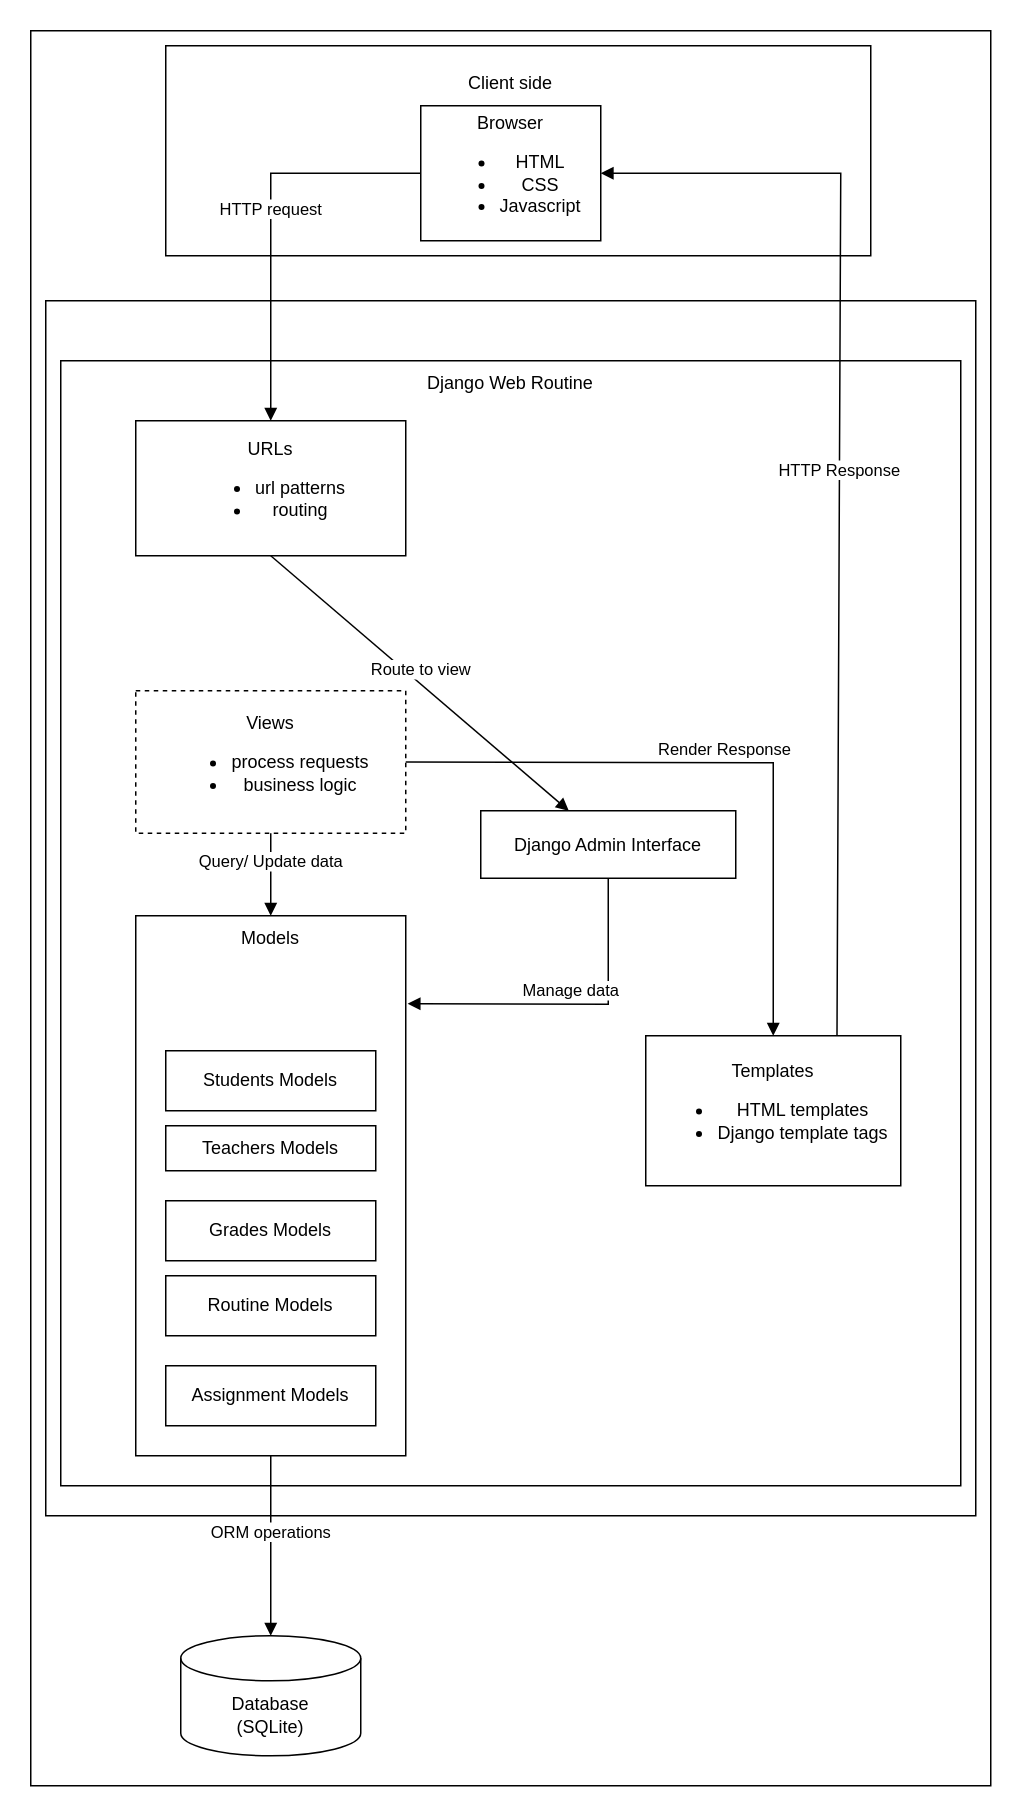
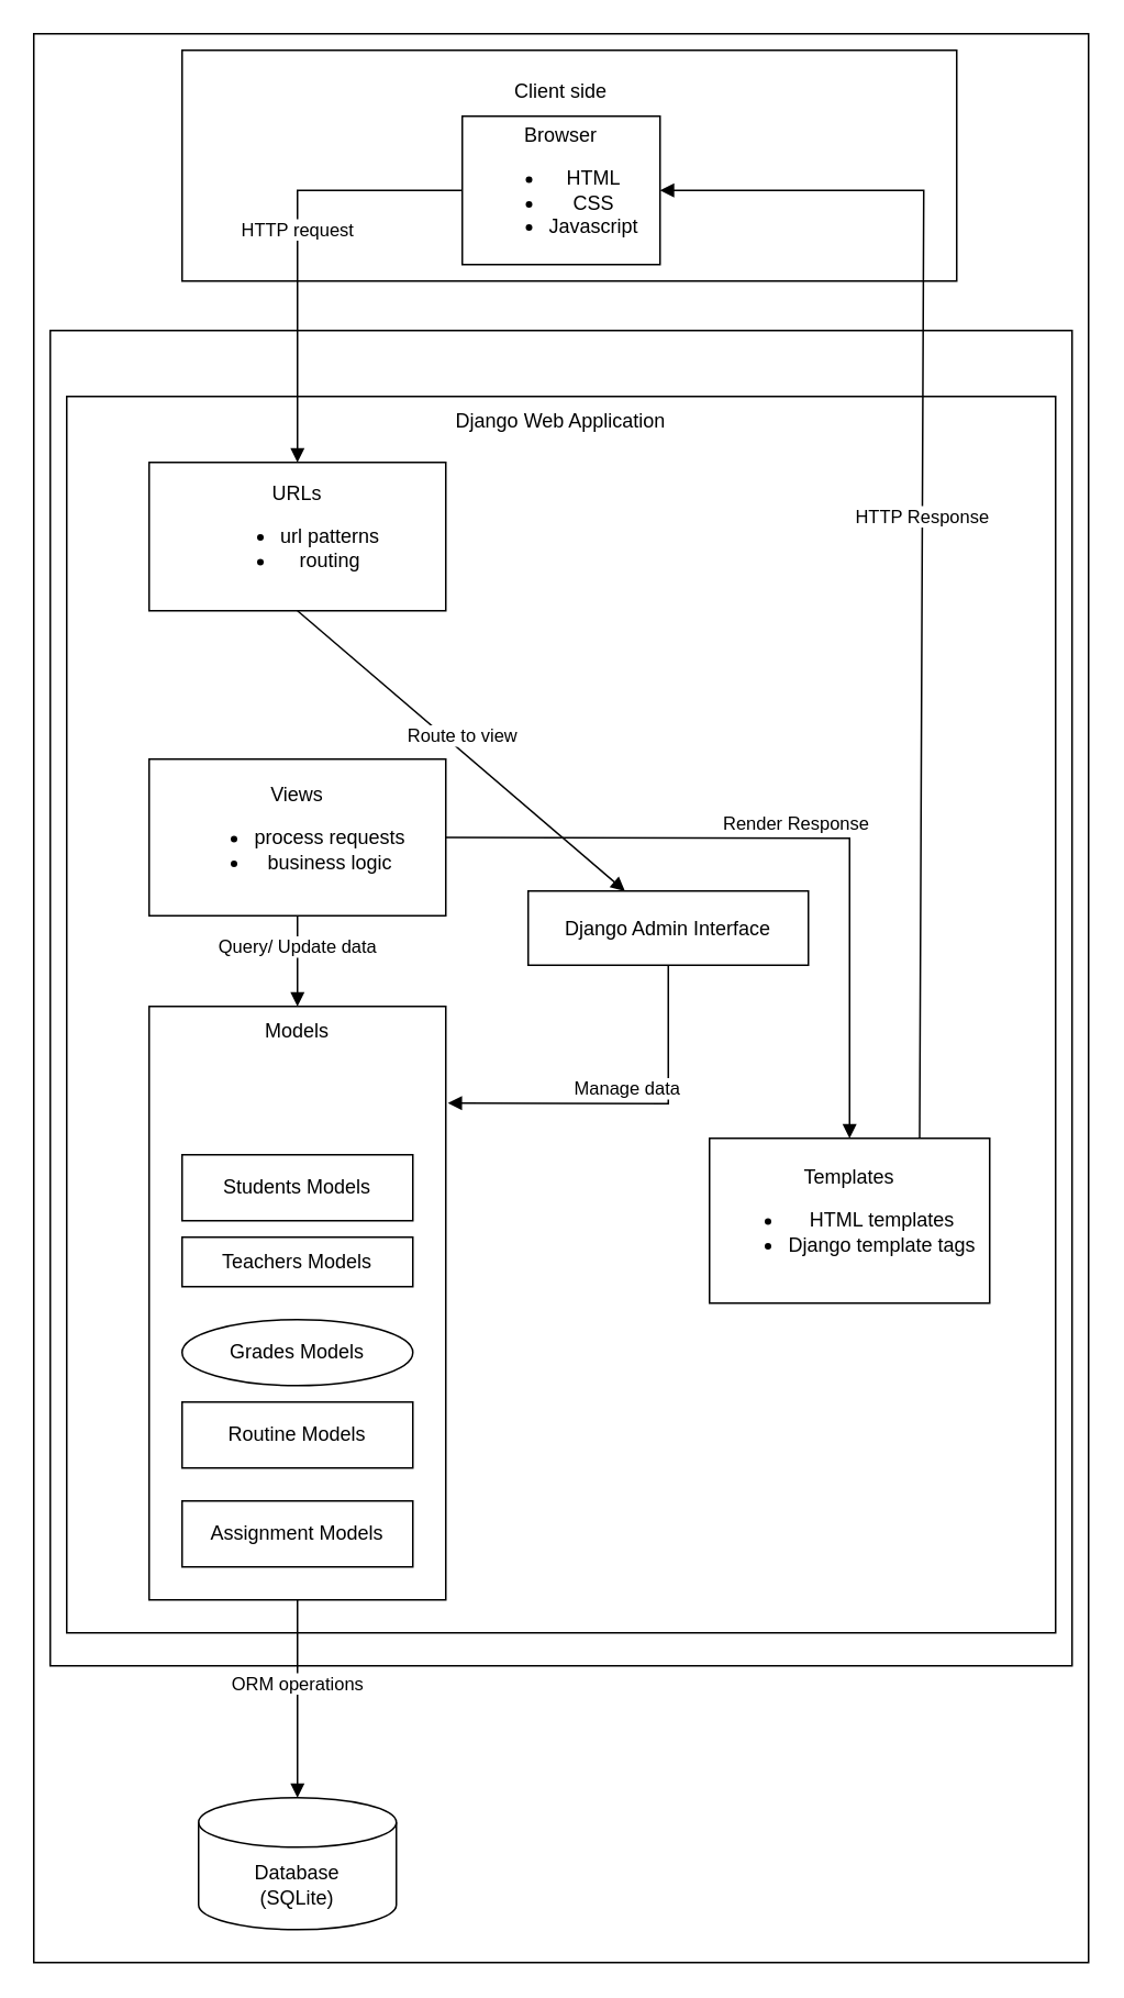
- <mxCell id="8" value="Django Web Routine" style="text;html=1;align=center;verticalAlign=middle;whiteSpace=wrap;rounded=0;" vertex="1" parent="1"><mxGeometry x="270" y="240" width="140" height="30" as="geometry" /></mxCell>
+ <mxCell id="8" value="Django Web Application" style="text;html=1;align=center;verticalAlign=middle;whiteSpace=wrap;rounded=0;" vertex="1" parent="1"><mxGeometry x="270" y="240" width="140" height="30" as="geometry" /></mxCell>
- <mxCell id="10" value="Views&lt;div&gt;&lt;ul&gt;&lt;li&gt;process requests&lt;/li&gt;&lt;li&gt;business logic&lt;/li&gt;&lt;/ul&gt;&lt;/div&gt;" style="rounded=0;whiteSpace=wrap;html=1;dashed=1;" vertex="1" parent="1"><mxGeometry x="90" y="460" width="180" height="95" as="geometry" /></mxCell>
+ <mxCell id="10" value="Views&lt;div&gt;&lt;ul&gt;&lt;li&gt;process requests&lt;/li&gt;&lt;li&gt;business logic&lt;/li&gt;&lt;/ul&gt;&lt;/div&gt;" style="rounded=0;whiteSpace=wrap;html=1;" vertex="1" parent="1"><mxGeometry x="90" y="460" width="180" height="95" as="geometry" /></mxCell>
- <mxCell id="15" value="Grades Models" style="rounded=0;whiteSpace=wrap;html=1;" vertex="1" parent="1"><mxGeometry x="110" y="800" width="140" height="40" as="geometry" /></mxCell>
+ <mxCell id="15" value="Grades Models" style="ellipse;whiteSpace=wrap;html=1;" vertex="1" parent="1"><mxGeometry x="110" y="800" width="140" height="40" as="geometry" /></mxCell>
